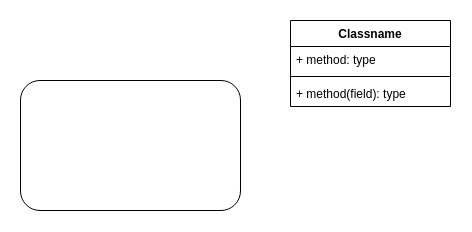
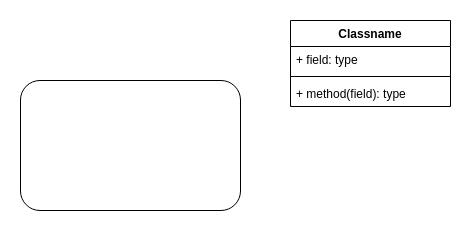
- <mxCell id="4" value="+ method: type" style="text;strokeColor=none;fillColor=none;align=left;verticalAlign=top;spacingLeft=4;spacingRight=4;overflow=hidden;rotatable=0;points=[[0,0.5],[1,0.5]];portConstraint=eastwest;" vertex="1" parent="3"><mxGeometry y="26" width="160" height="26" as="geometry" /></mxCell>
+ <mxCell id="4" value="+ field: type" style="text;strokeColor=none;fillColor=none;align=left;verticalAlign=top;spacingLeft=4;spacingRight=4;overflow=hidden;rotatable=0;points=[[0,0.5],[1,0.5]];portConstraint=eastwest;" vertex="1" parent="3"><mxGeometry y="26" width="160" height="26" as="geometry" /></mxCell>
